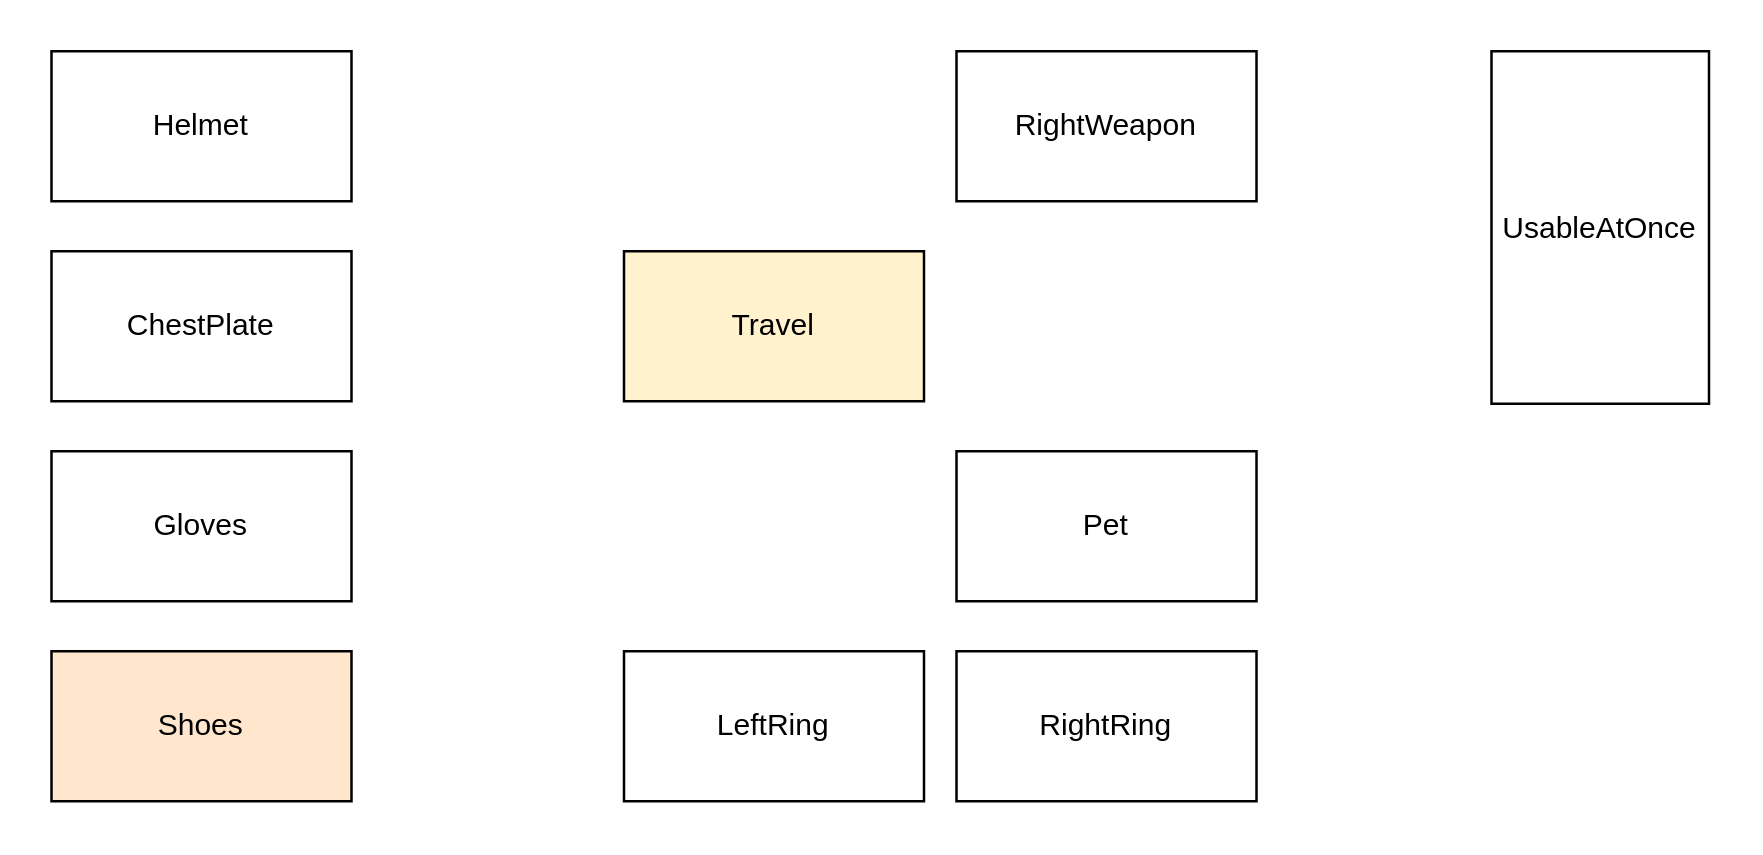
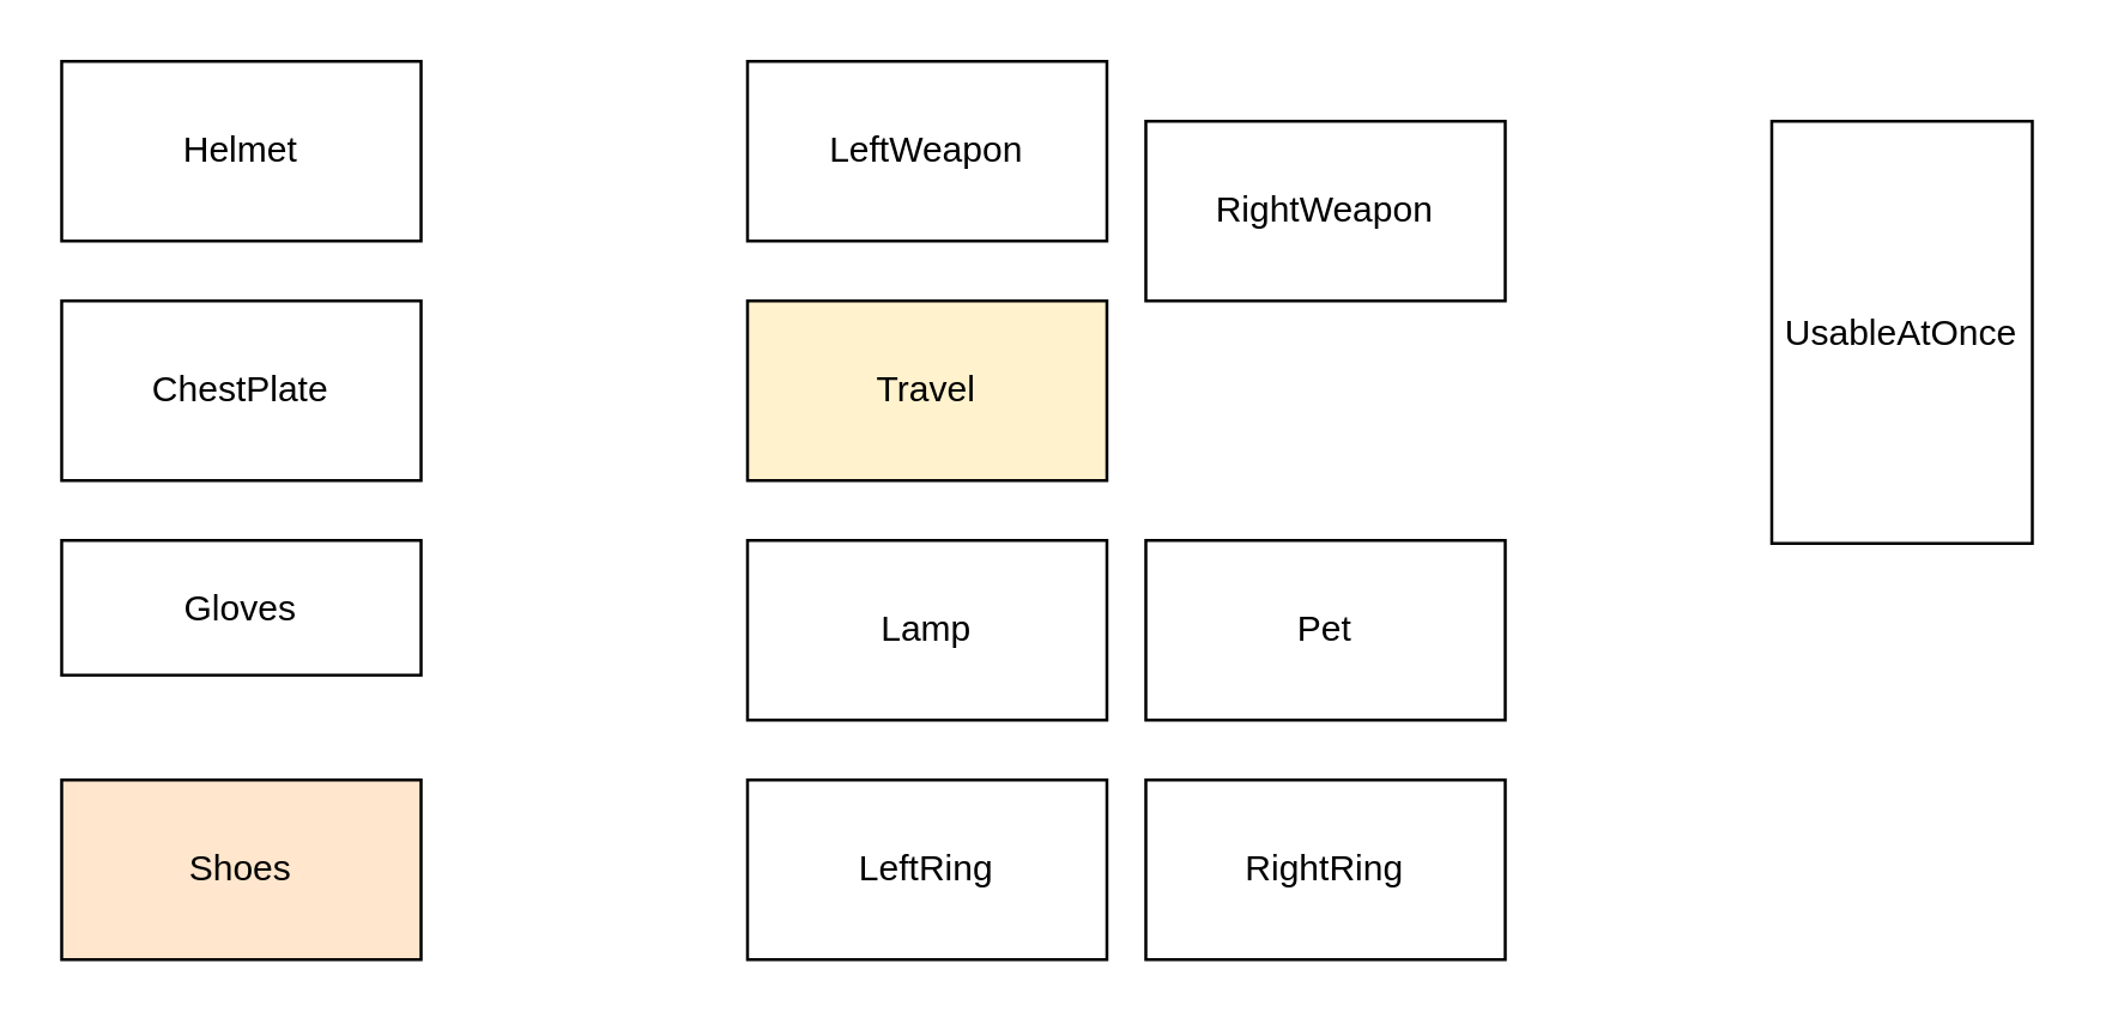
+ <mxCell id="6" value="LeftWeapon" style="rounded=0;whiteSpace=wrap;html=1;" vertex="1" parent="1"><mxGeometry x="249" y="20" width="120" height="60" as="geometry" /></mxCell>
- <mxCell id="7" value="RightWeapon" style="rounded=0;whiteSpace=wrap;html=1;" vertex="1" parent="1"><mxGeometry x="382" y="20" width="120" height="60" as="geometry" /></mxCell>
+ <mxCell id="7" value="RightWeapon" style="rounded=0;whiteSpace=wrap;html=1;" vertex="1" parent="1"><mxGeometry x="382" y="40" width="120" height="60" as="geometry" /></mxCell>
- <mxCell id="13" value="UsableAtOnce" style="rounded=0;whiteSpace=wrap;html=1;fillColor=default;gradientColor=none;" vertex="1" parent="1"><mxGeometry x="596" y="20" width="87" height="141" as="geometry" /></mxCell>
+ <mxCell id="13" value="UsableAtOnce" style="rounded=0;whiteSpace=wrap;html=1;fillColor=default;gradientColor=none;" vertex="1" parent="1"><mxGeometry x="591" y="40" width="87" height="141" as="geometry" /></mxCell>
- <mxCell id="4" value="Gloves" style="rounded=0;whiteSpace=wrap;html=1;" vertex="1" parent="1"><mxGeometry x="20" y="180" width="120" height="60" as="geometry" /></mxCell>
+ <mxCell id="4" value="Gloves" style="rounded=0;whiteSpace=wrap;html=1;" vertex="1" parent="1"><mxGeometry x="20" y="180" width="120" height="45" as="geometry" /></mxCell>
+ <mxCell id="9" value="Lamp" style="rounded=0;whiteSpace=wrap;html=1;" vertex="1" parent="1"><mxGeometry x="249" y="180" width="120" height="60" as="geometry" /></mxCell>
